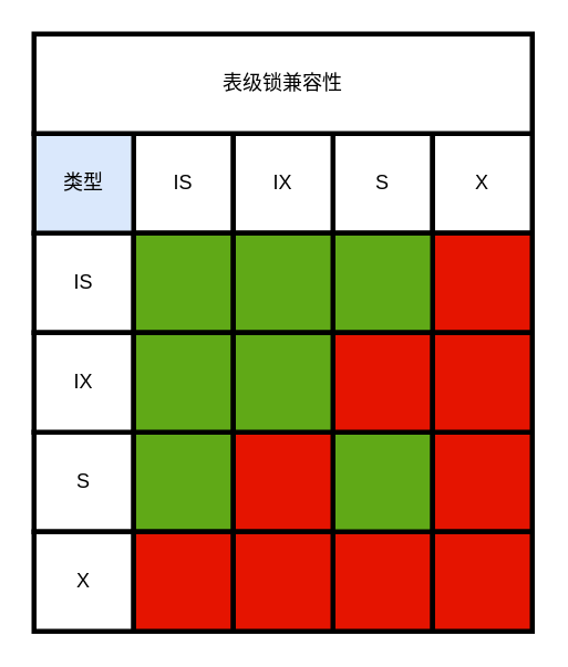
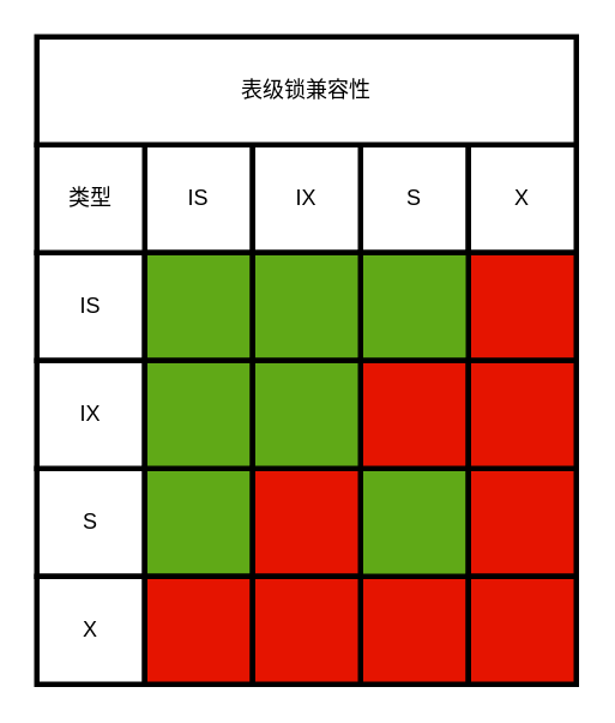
- <mxCell id="26" value="类型" style="rounded=0;whiteSpace=wrap;html=1;strokeWidth=3;fillColor=#dae8fc;" vertex="1" parent="1"><mxGeometry x="20" y="80" width="60" height="60" as="geometry" /></mxCell>
+ <mxCell id="26" value="类型" style="rounded=0;whiteSpace=wrap;html=1;strokeWidth=3;" vertex="1" parent="1"><mxGeometry x="20" y="80" width="60" height="60" as="geometry" /></mxCell>
